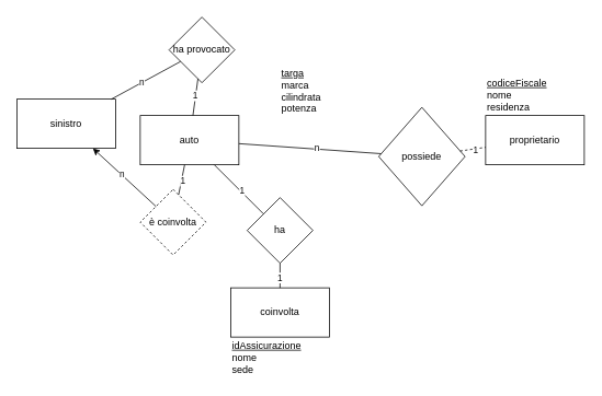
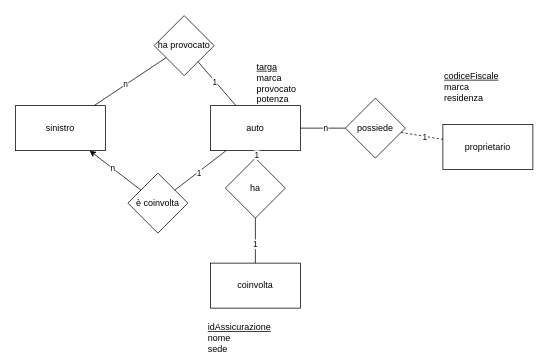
- <mxCell id="17" value="&lt;u&gt;targa&lt;br&gt;&lt;/u&gt;marca&lt;br&gt;cilindrata&lt;br&gt;potenza" style="text;html=1;align=left;verticalAlign=middle;resizable=0;points=[];autosize=1;" vertex="1" parent="1"><mxGeometry x="340" y="80" width="60" height="60" as="geometry" /></mxCell>
+ <mxCell id="17" value="&lt;u&gt;targa&lt;br&gt;&lt;/u&gt;marca&lt;br&gt;provocato&lt;br&gt;potenza" style="text;html=1;align=left;verticalAlign=middle;resizable=0;points=[];autosize=1;" vertex="1" parent="1"><mxGeometry x="340" y="80" width="60" height="60" as="geometry" /></mxCell>
- <mxCell id="16" value="&lt;u&gt;codiceFiscale&lt;/u&gt;&lt;br&gt;nome&lt;br&gt;residenza" style="text;html=1;align=left;verticalAlign=middle;resizable=0;points=[];autosize=1;" vertex="1" parent="1"><mxGeometry x="590" y="90" width="90" height="50" as="geometry" /></mxCell>
+ <mxCell id="16" value="&lt;u&gt;codiceFiscale&lt;/u&gt;&lt;br&gt;marca&lt;br&gt;residenza" style="text;html=1;align=left;verticalAlign=middle;resizable=0;points=[];autosize=1;" vertex="1" parent="1"><mxGeometry x="590" y="90" width="90" height="50" as="geometry" /></mxCell>
- <mxCell id="2" value="sinistro" style="rounded=0;whiteSpace=wrap;html=1;" vertex="1" parent="1"><mxGeometry x="20" y="120" width="120" height="60" as="geometry" /></mxCell>
+ <mxCell id="2" value="sinistro" style="rounded=0;whiteSpace=wrap;html=1;" vertex="1" parent="1"><mxGeometry x="20" y="140" width="120" height="60" as="geometry" /></mxCell>
- <mxCell id="5" value="auto" style="rounded=0;whiteSpace=wrap;html=1;" vertex="1" parent="1"><mxGeometry x="170" y="140" width="120" height="60" as="geometry" /></mxCell>
+ <mxCell id="5" value="auto" style="rounded=0;whiteSpace=wrap;html=1;" vertex="1" parent="1"><mxGeometry x="280" y="140" width="120" height="60" as="geometry" /></mxCell>
- <mxCell id="3" value="proprietario" style="rounded=0;whiteSpace=wrap;html=1;" vertex="1" parent="1"><mxGeometry x="590" y="140" width="120" height="60" as="geometry" /></mxCell>
+ <mxCell id="3" value="proprietario" style="rounded=0;whiteSpace=wrap;html=1;" vertex="1" parent="1"><mxGeometry x="590" y="165" width="120" height="60" as="geometry" /></mxCell>
- <mxCell id="11" value="possiede" style="rhombus;whiteSpace=wrap;html=1;" vertex="1" parent="1"><mxGeometry x="460" y="130" width="105" height="120" as="geometry" /></mxCell>
+ <mxCell id="11" value="possiede" style="rhombus;whiteSpace=wrap;html=1;" vertex="1" parent="1"><mxGeometry x="460" y="130" width="80" height="80" as="geometry" /></mxCell>
- <mxCell id="6" value="è coinvolta" style="rhombus;whiteSpace=wrap;html=1;dashed=1;" vertex="1" parent="1"><mxGeometry x="170" y="230" width="80" height="80" as="geometry" /></mxCell>
+ <mxCell id="6" value="è coinvolta" style="rhombus;whiteSpace=wrap;html=1;" vertex="1" parent="1"><mxGeometry x="170" y="230" width="80" height="80" as="geometry" /></mxCell>
- <mxCell id="18" value="ha" style="rhombus;whiteSpace=wrap;html=1;" vertex="1" parent="1"><mxGeometry x="300" y="240" width="80" height="80" as="geometry" /></mxCell>
+ <mxCell id="18" value="ha" style="rhombus;whiteSpace=wrap;html=1;" vertex="1" parent="1"><mxGeometry x="300" y="210" width="80" height="80" as="geometry" /></mxCell>
- <mxCell id="23" value="&lt;u&gt;idAssicurazione&lt;/u&gt;&lt;br&gt;nome&lt;br&gt;sede" style="text;html=1;align=left;verticalAlign=middle;resizable=0;points=[];autosize=1;" vertex="1" parent="1"><mxGeometry x="280" y="410" width="100" height="50" as="geometry" /></mxCell>
+ <mxCell id="23" value="&lt;u&gt;idAssicurazione&lt;/u&gt;&lt;br&gt;nome&lt;br&gt;sede" style="text;html=1;align=left;verticalAlign=middle;resizable=0;points=[];autosize=1;" vertex="1" parent="1"><mxGeometry x="275" y="425" width="100" height="50" as="geometry" /></mxCell>
